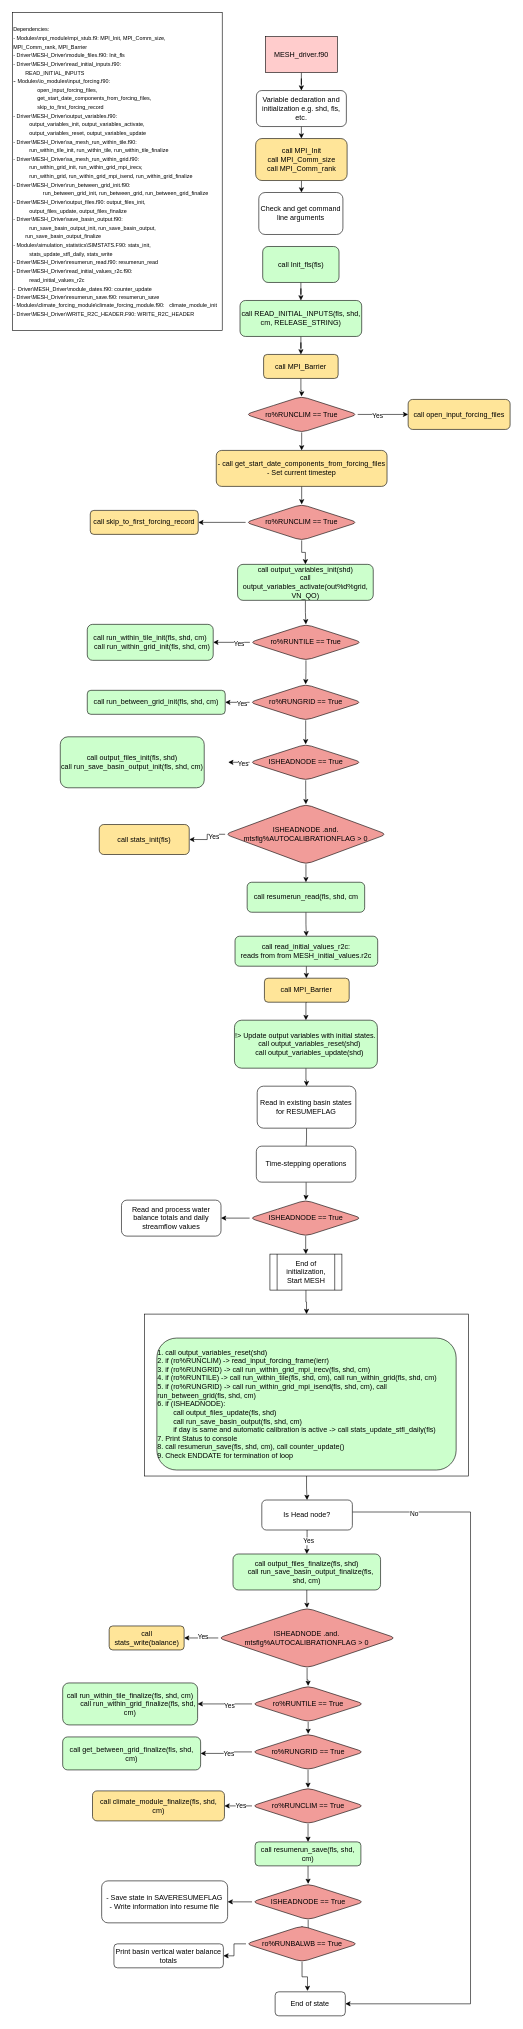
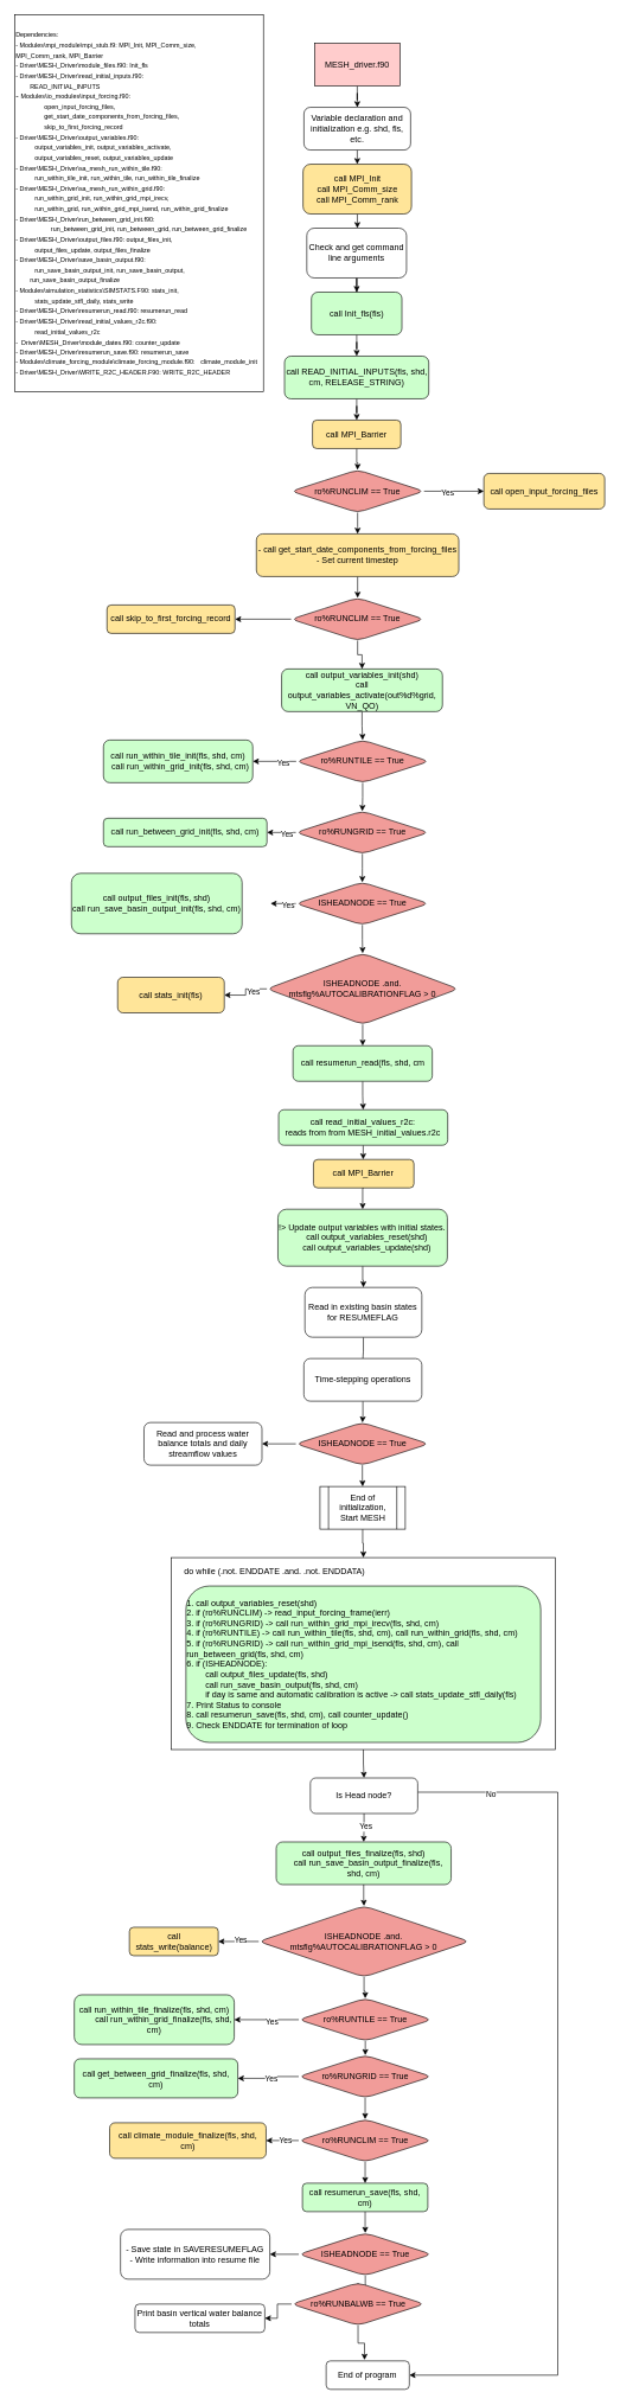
+ <mxCell id="9" value="" style="edgeStyle=orthogonalEdgeStyle;rounded=0;orthogonalLoop=1;jettySize=auto;html=1;" parent="1" source="10" target="12" edge="1"><mxGeometry relative="1" as="geometry" /></mxCell>
+ <mxCell id="56" value="do while (.not. ENDDATE .and. .not. ENDDATA)" style="text;html=1;align=center;verticalAlign=middle;whiteSpace=wrap;rounded=0;" parent="54" vertex="1"><mxGeometry y="10" width="290" height="20" as="geometry" /></mxCell>
- <mxCell id="89" value="End of state" style="whiteSpace=wrap;html=1;fillColor=#FFFFFF;rounded=1;" parent="1" vertex="1"><mxGeometry x="458.25" y="3320" width="117" height="40" as="geometry" /></mxCell>
+ <mxCell id="89" value="End of program" style="whiteSpace=wrap;html=1;fillColor=#FFFFFF;rounded=1;" parent="1" vertex="1"><mxGeometry x="458.25" y="3320" width="117" height="40" as="geometry" /></mxCell>
